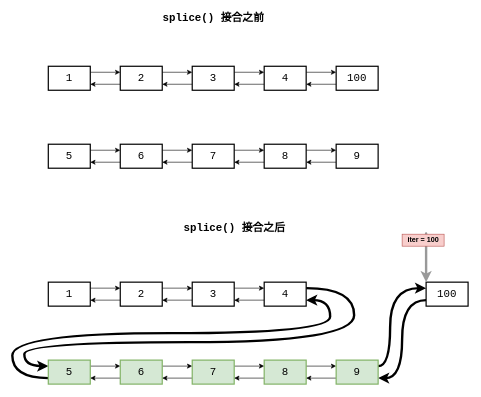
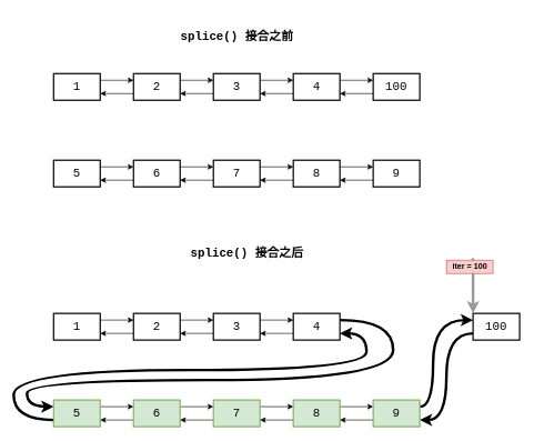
- <mxCell id="28" value="&lt;font face=&quot;Courier New&quot; style=&quot;font-size: 18px&quot;&gt;&lt;b&gt;splice() 接合之前&lt;/b&gt;&lt;/font&gt;" style="text;html=1;align=center;verticalAlign=middle;resizable=0;points=[];autosize=1;strokeColor=none;" parent="1" vertex="1"><mxGeometry x="265" y="20" width="180" height="20" as="geometry" /></mxCell>
+ <mxCell id="28" value="&lt;font face=&quot;Courier New&quot; style=&quot;font-size: 18px&quot;&gt;&lt;b&gt;splice() 接合之前&lt;/b&gt;&lt;/font&gt;" style="text;html=1;align=center;verticalAlign=middle;resizable=0;points=[];autosize=1;strokeColor=none;" parent="1" vertex="1"><mxGeometry x="265" y="45" width="180" height="20" as="geometry" /></mxCell>
- <mxCell id="59" value="&lt;font face=&quot;Courier New&quot; style=&quot;font-size: 18px&quot;&gt;&lt;b&gt;splice() 接合之后&lt;/b&gt;&lt;/font&gt;" style="text;html=1;align=center;verticalAlign=middle;resizable=0;points=[];autosize=1;strokeColor=none;" parent="1" vertex="1"><mxGeometry x="300" y="370" width="180" height="20" as="geometry" /></mxCell>
+ <mxCell id="59" value="&lt;font face=&quot;Courier New&quot; style=&quot;font-size: 18px&quot;&gt;&lt;b&gt;splice() 接合之后&lt;/b&gt;&lt;/font&gt;" style="text;html=1;align=center;verticalAlign=middle;resizable=0;points=[];autosize=1;strokeColor=none;" parent="1" vertex="1"><mxGeometry x="280" y="370" width="180" height="20" as="geometry" /></mxCell>
